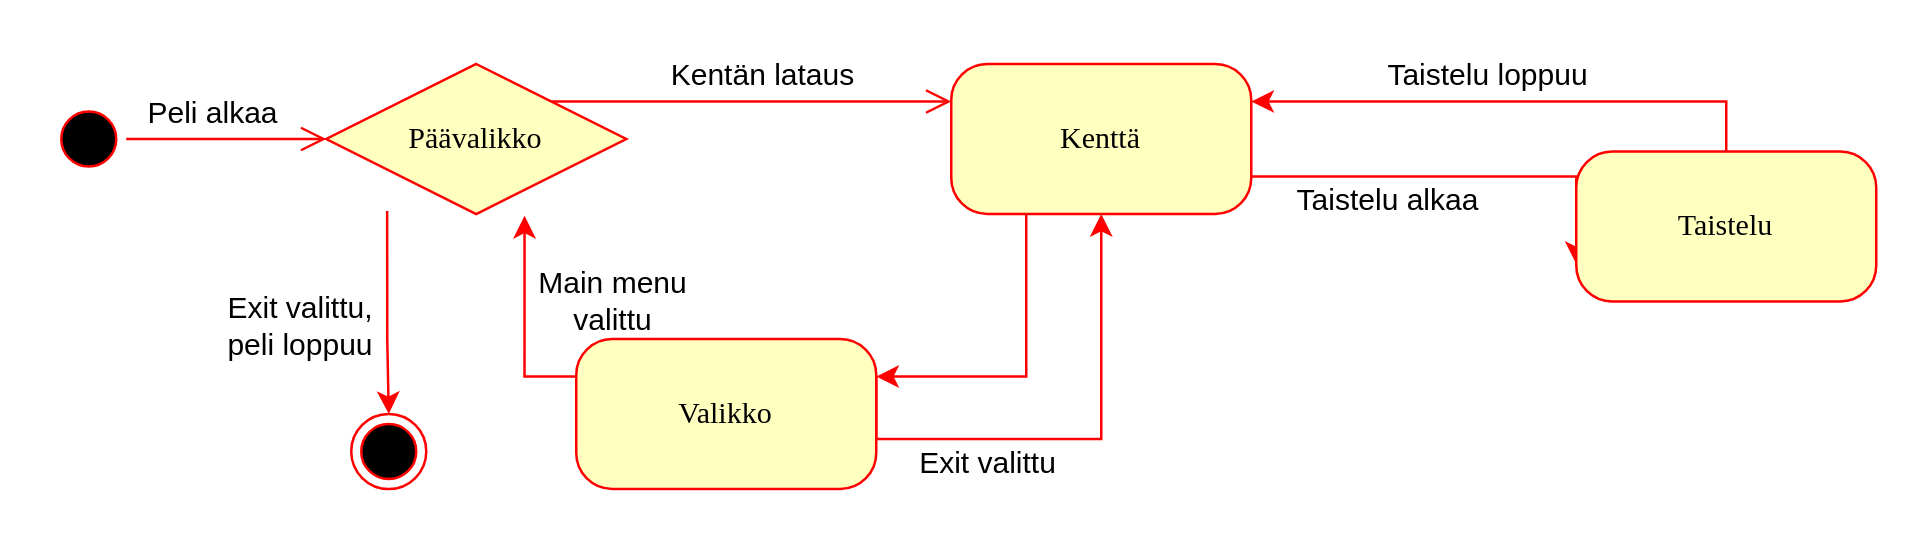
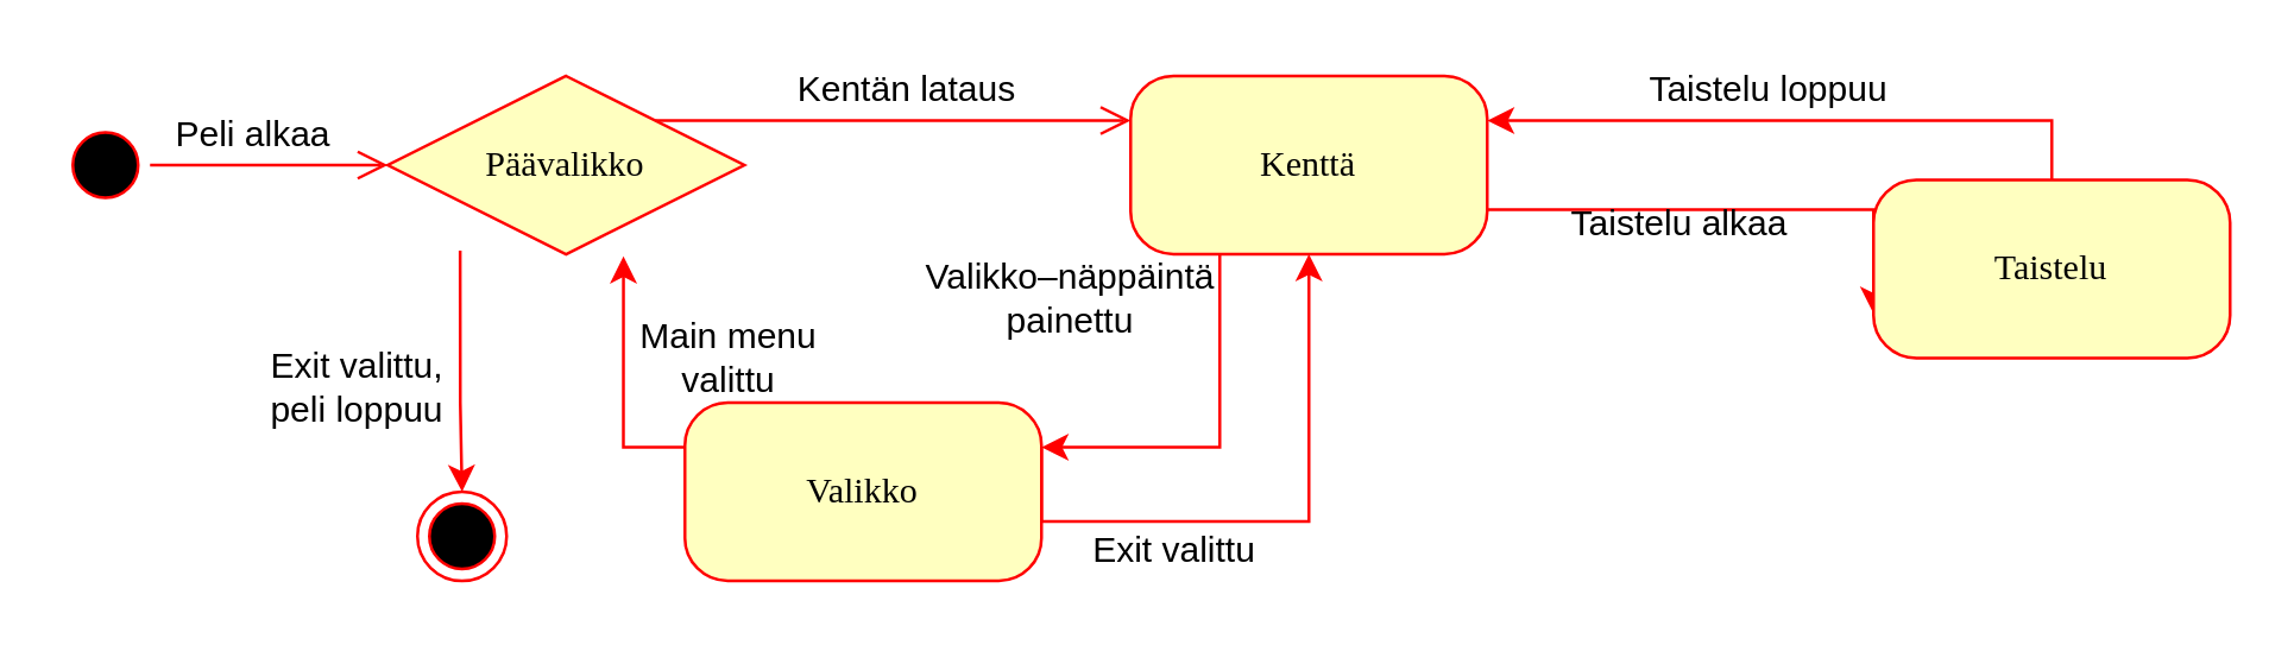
- <mxCell id="18" value="Taistelu alkaa" style="text;html=1;strokeColor=none;fillColor=none;align=center;verticalAlign=middle;whiteSpace=wrap;rounded=0;" vertex="1" parent="1"><mxGeometry x="510" y="70" width="90" height="20" as="geometry" /></mxCell>
+ <mxCell id="18" value="Taistelu alkaa" style="text;html=1;strokeColor=none;fillColor=none;align=center;verticalAlign=middle;whiteSpace=wrap;rounded=0;" vertex="1" parent="1"><mxGeometry x="520" y="65" width="90" height="20" as="geometry" /></mxCell>
+ <mxCell id="21" value="Valikko&lt;span lang=&quot;FI&quot;&gt;–näppäintä painettu&lt;br&gt;&lt;/span&gt;" style="text;html=1;strokeColor=none;fillColor=none;align=center;verticalAlign=middle;whiteSpace=wrap;rounded=0;" vertex="1" parent="1"><mxGeometry x="305" y="90" width="110" height="20" as="geometry" /></mxCell>
